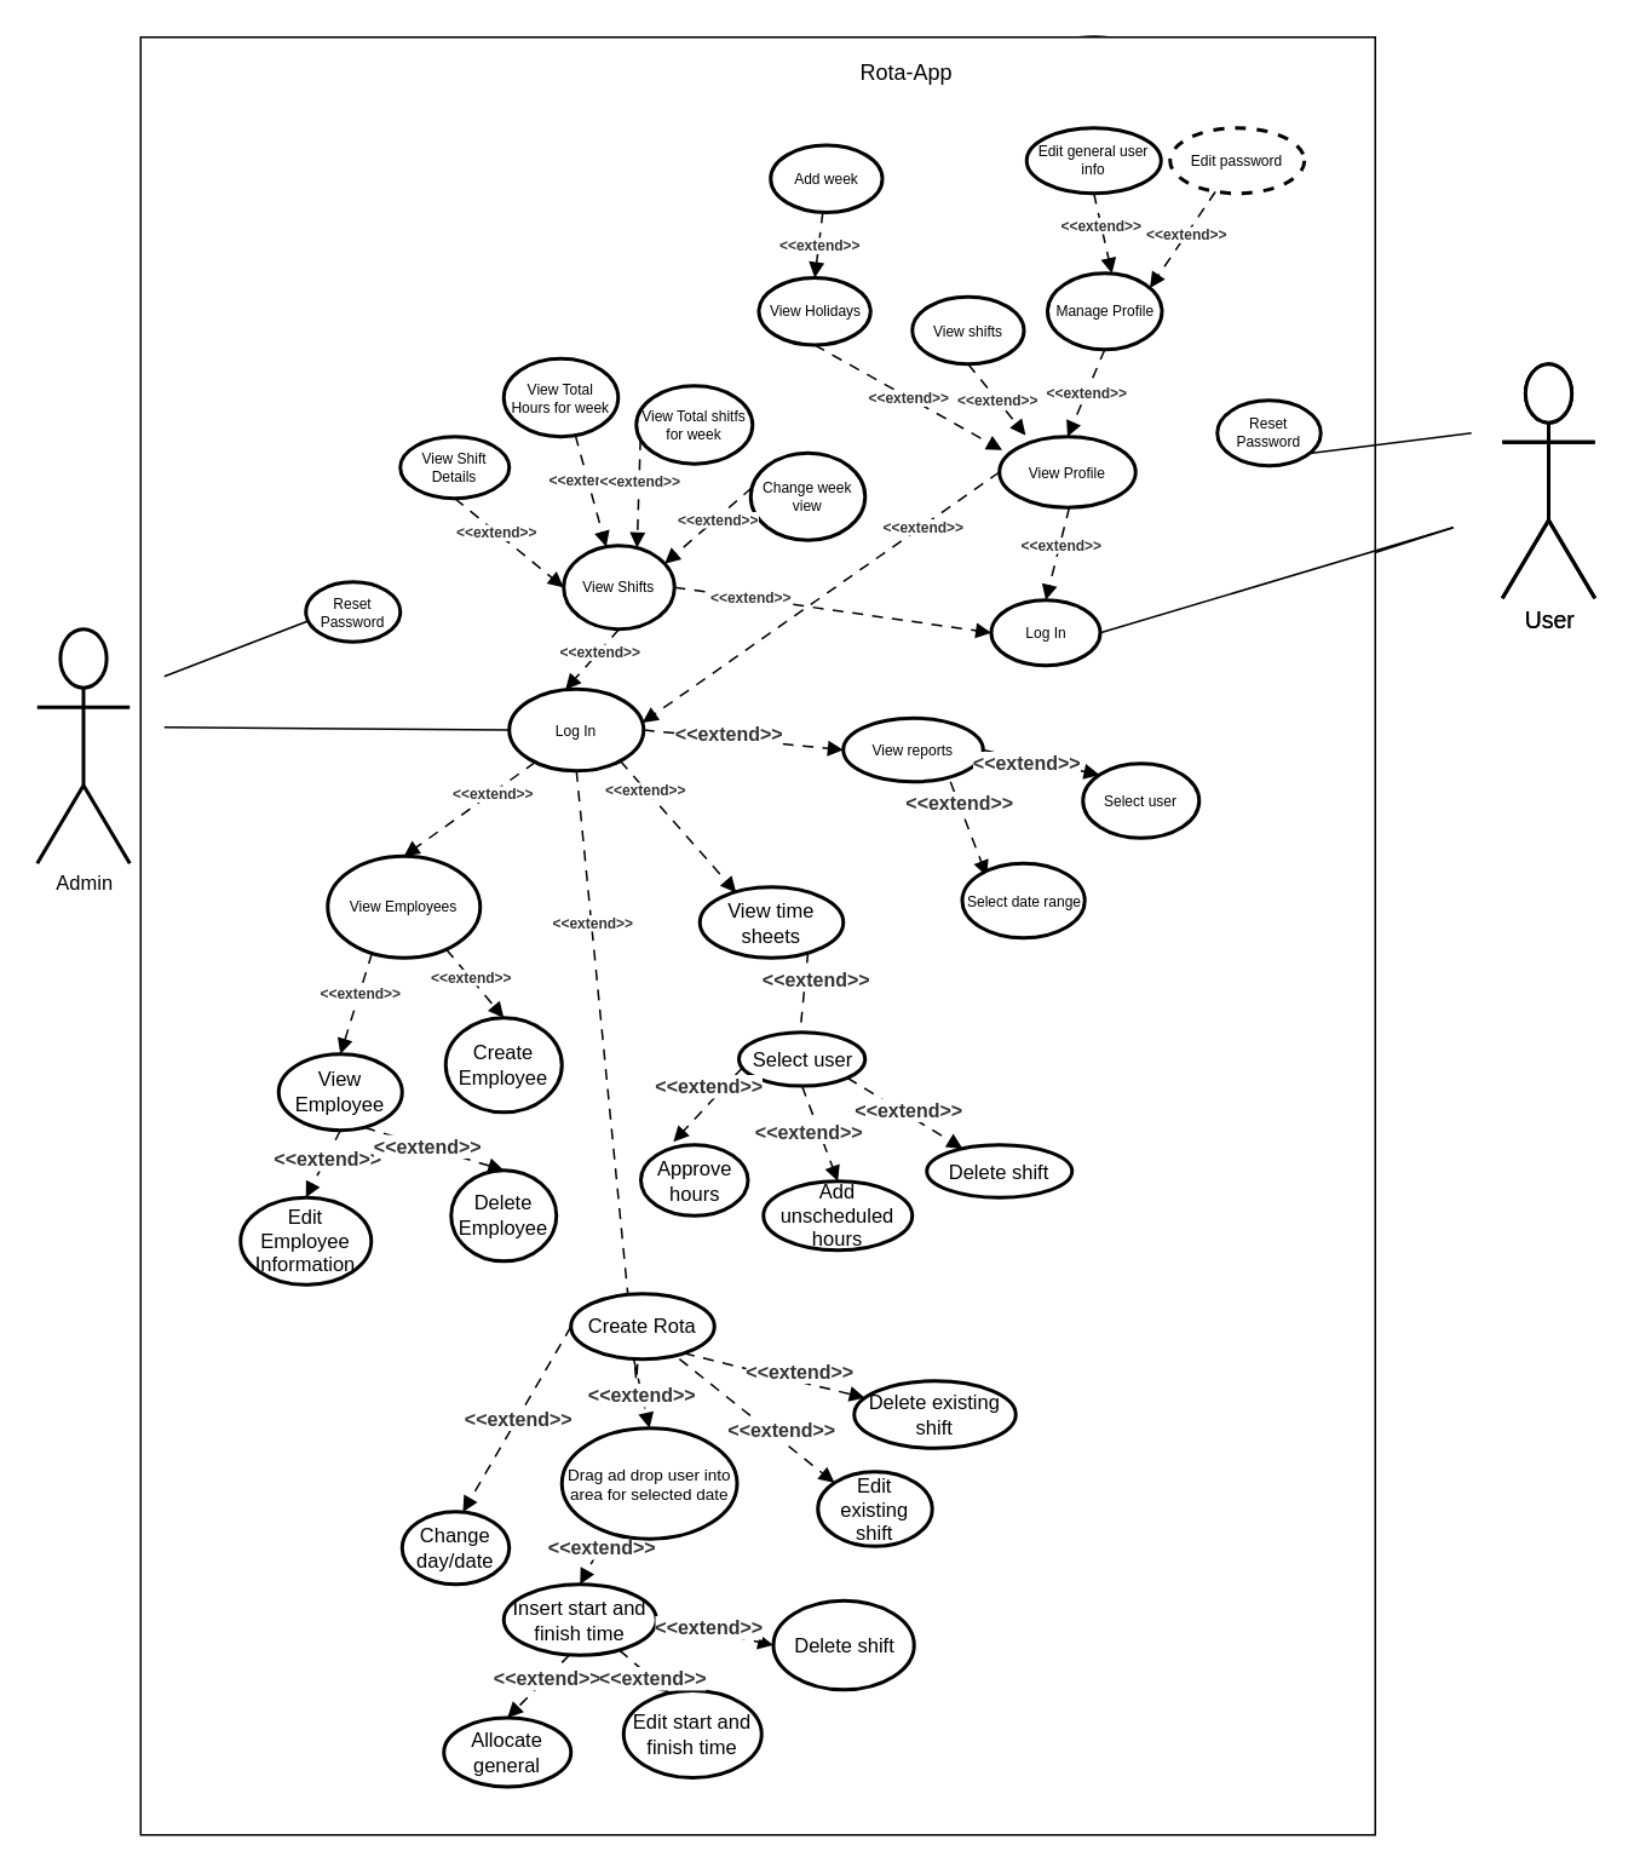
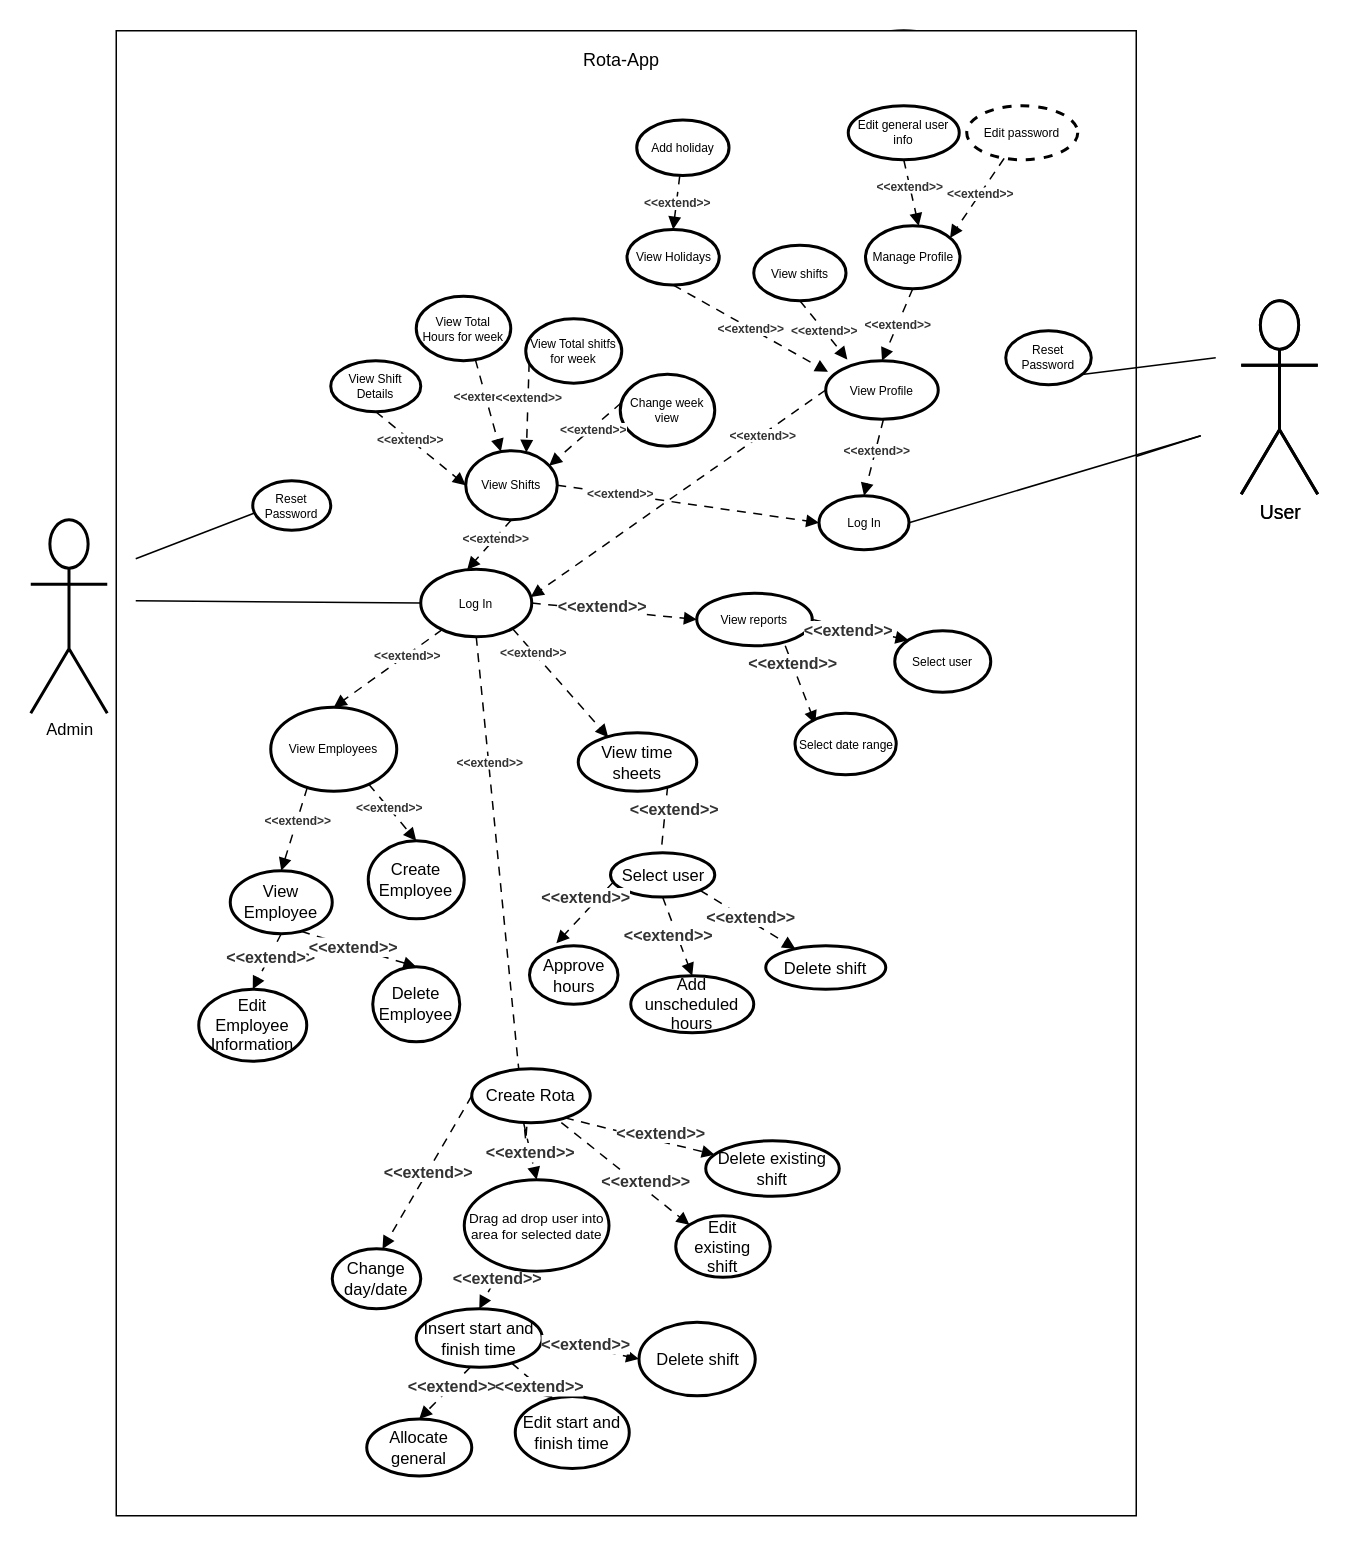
- <mxCell id="209" value="Rota-App" style="text;html=1;strokeColor=none;fillColor=none;align=center;verticalAlign=middle;whiteSpace=wrap;rounded=0;" parent="1" vertex="1"><mxGeometry x="456" y="30" width="86" height="20" as="geometry" /></mxCell>
+ <mxCell id="209" value="Rota-App" style="text;html=1;strokeColor=none;fillColor=none;align=center;verticalAlign=middle;whiteSpace=wrap;rounded=0;" parent="1" vertex="1"><mxGeometry x="371" y="30" width="86" height="20" as="geometry" /></mxCell>
- <mxCell id="216" value="Add week" style="html=1;whiteSpace=wrap;ellipse;fontSize=8;spacing=3;strokeOpacity=100;rounded=1;absoluteArcSize=1;arcSize=7.2;strokeWidth=2;" vertex="1" zOrder="42" parent="1"><mxGeometry x="424" y="79.5" width="61.5" height="37" as="geometry" /></mxCell>
+ <mxCell id="216" value="Add holiday" style="html=1;whiteSpace=wrap;ellipse;fontSize=8;spacing=3;strokeOpacity=100;rounded=1;absoluteArcSize=1;arcSize=7.2;strokeWidth=2;" vertex="1" zOrder="42" parent="1"><mxGeometry x="424" y="79.5" width="61.5" height="37" as="geometry" /></mxCell>
